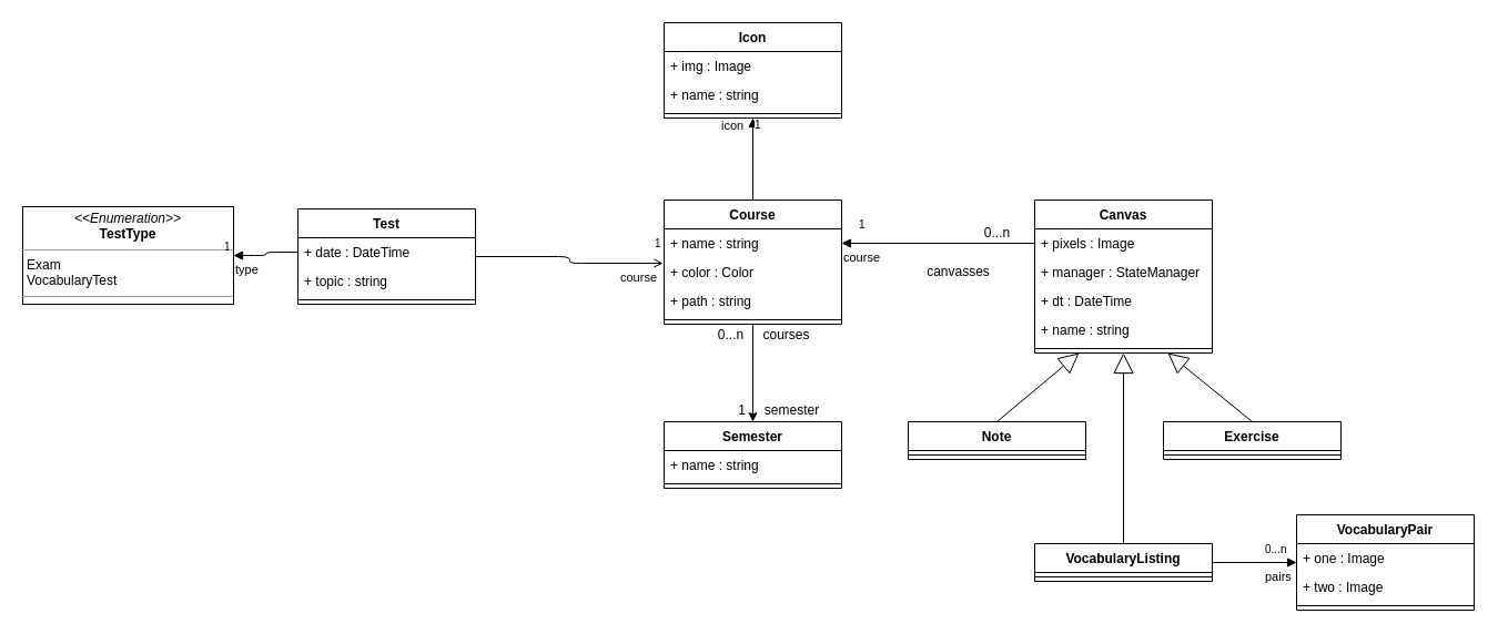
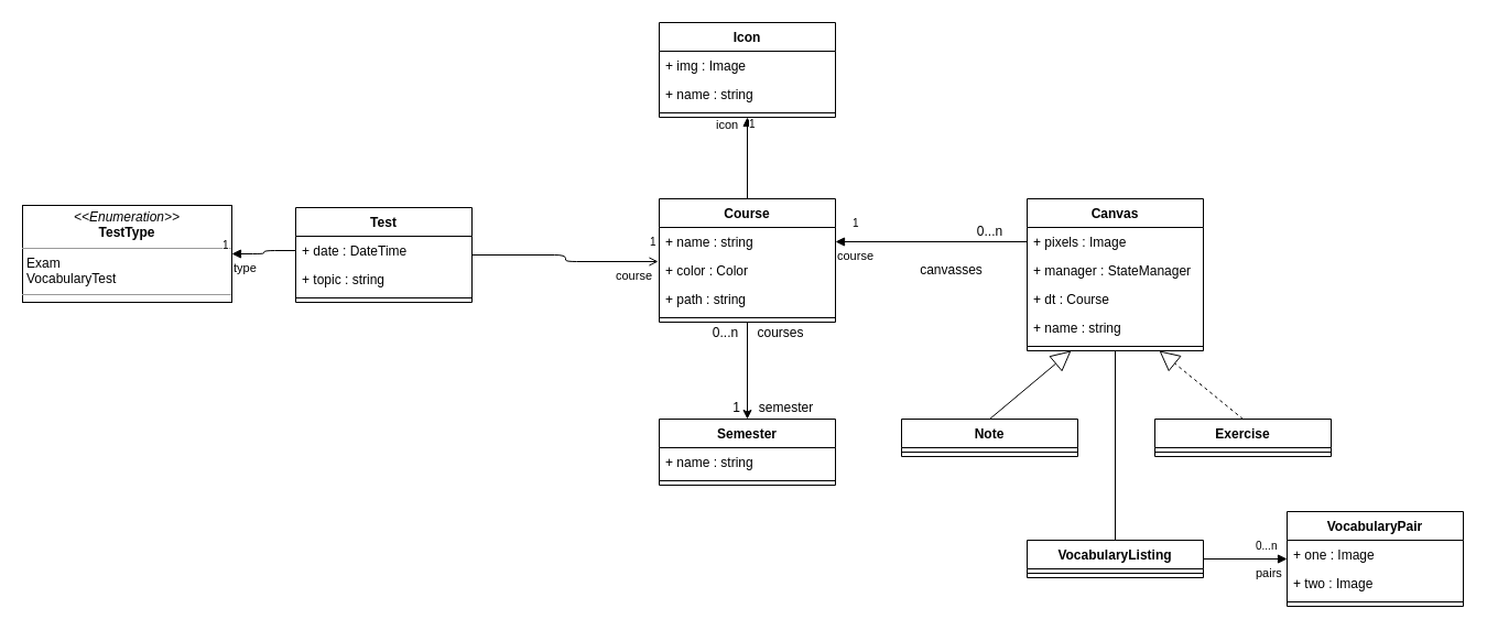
- <mxCell id="17" value="+ dt : DateTime" style="text;strokeColor=none;fillColor=none;align=left;verticalAlign=top;spacingLeft=4;spacingRight=4;overflow=hidden;rotatable=0;points=[[0,0.5],[1,0.5]];portConstraint=eastwest;" vertex="1" parent="14"><mxGeometry y="78" width="160" height="26" as="geometry" /></mxCell>
+ <mxCell id="17" value="+ dt : Course" style="text;strokeColor=none;fillColor=none;align=left;verticalAlign=top;spacingLeft=4;spacingRight=4;overflow=hidden;rotatable=0;points=[[0,0.5],[1,0.5]];portConstraint=eastwest;" vertex="1" parent="14"><mxGeometry y="78" width="160" height="26" as="geometry" /></mxCell>
- <mxCell id="38" value="" style="endArrow=block;endSize=16;endFill=0;html=1;exitX=0.5;exitY=0;exitDx=0;exitDy=0;entryX=0.5;entryY=1;entryDx=0;entryDy=0;" edge="1" parent="1" source="33" target="14"><mxGeometry width="160" relative="1" as="geometry"><mxPoint x="908" y="390" as="sourcePoint" /><mxPoint x="982" y="328" as="targetPoint" /></mxGeometry></mxCell>
+ <mxCell id="38" value="" style="endArrow=none;endSize=16;endFill=0;html=1;exitX=0.5;exitY=0;exitDx=0;exitDy=0;entryX=0.5;entryY=1;entryDx=0;entryDy=0;" edge="1" parent="1" source="33" target="14"><mxGeometry width="160" relative="1" as="geometry"><mxPoint x="908" y="390" as="sourcePoint" /><mxPoint x="982" y="328" as="targetPoint" /></mxGeometry></mxCell>
- <mxCell id="39" value="" style="endArrow=block;endSize=16;endFill=0;html=1;exitX=0.5;exitY=0;exitDx=0;exitDy=0;entryX=0.75;entryY=1;entryDx=0;entryDy=0;" edge="1" parent="1" source="35" target="14"><mxGeometry width="160" relative="1" as="geometry"><mxPoint x="918" y="400" as="sourcePoint" /><mxPoint x="992" y="338" as="targetPoint" /></mxGeometry></mxCell>
+ <mxCell id="39" value="" style="endArrow=block;endSize=16;endFill=0;html=1;exitX=0.5;exitY=0;exitDx=0;exitDy=0;entryX=0.75;entryY=1;entryDx=0;entryDy=0;dashed=1;" edge="1" parent="1" source="35" target="14"><mxGeometry width="160" relative="1" as="geometry"><mxPoint x="918" y="400" as="sourcePoint" /><mxPoint x="992" y="338" as="targetPoint" /></mxGeometry></mxCell>
